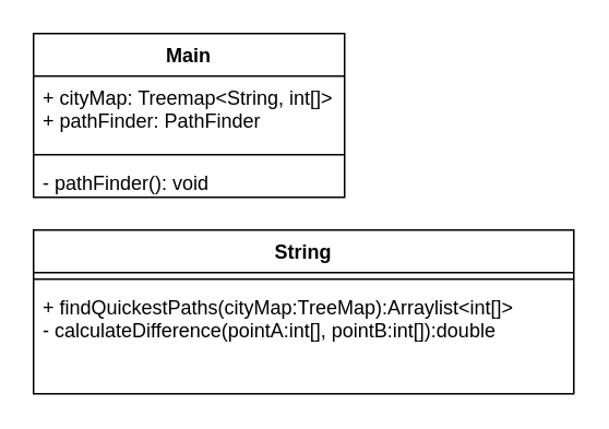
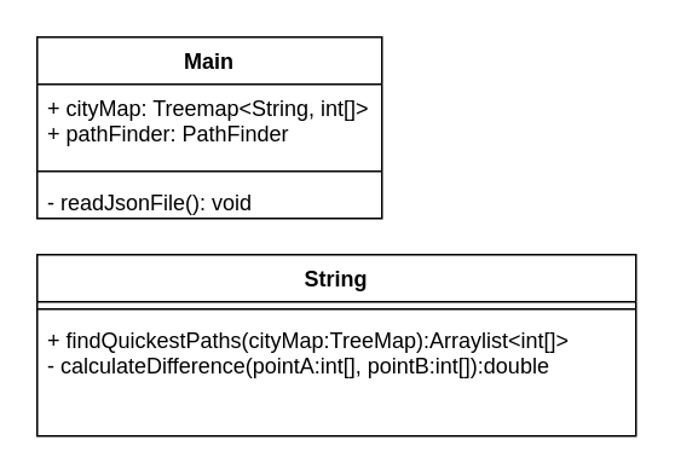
- <mxCell id="5" value="- pathFinder(): void" style="text;strokeColor=none;fillColor=none;align=left;verticalAlign=top;spacingLeft=4;spacingRight=4;overflow=hidden;rotatable=0;points=[[0,0.5],[1,0.5]];portConstraint=eastwest;fontColor=default;" vertex="1" parent="2"><mxGeometry y="78" width="190" height="22" as="geometry" /></mxCell>
+ <mxCell id="5" value="- readJsonFile(): void" style="text;strokeColor=none;fillColor=none;align=left;verticalAlign=top;spacingLeft=4;spacingRight=4;overflow=hidden;rotatable=0;points=[[0,0.5],[1,0.5]];portConstraint=eastwest;fontColor=default;" vertex="1" parent="2"><mxGeometry y="78" width="190" height="22" as="geometry" /></mxCell>
